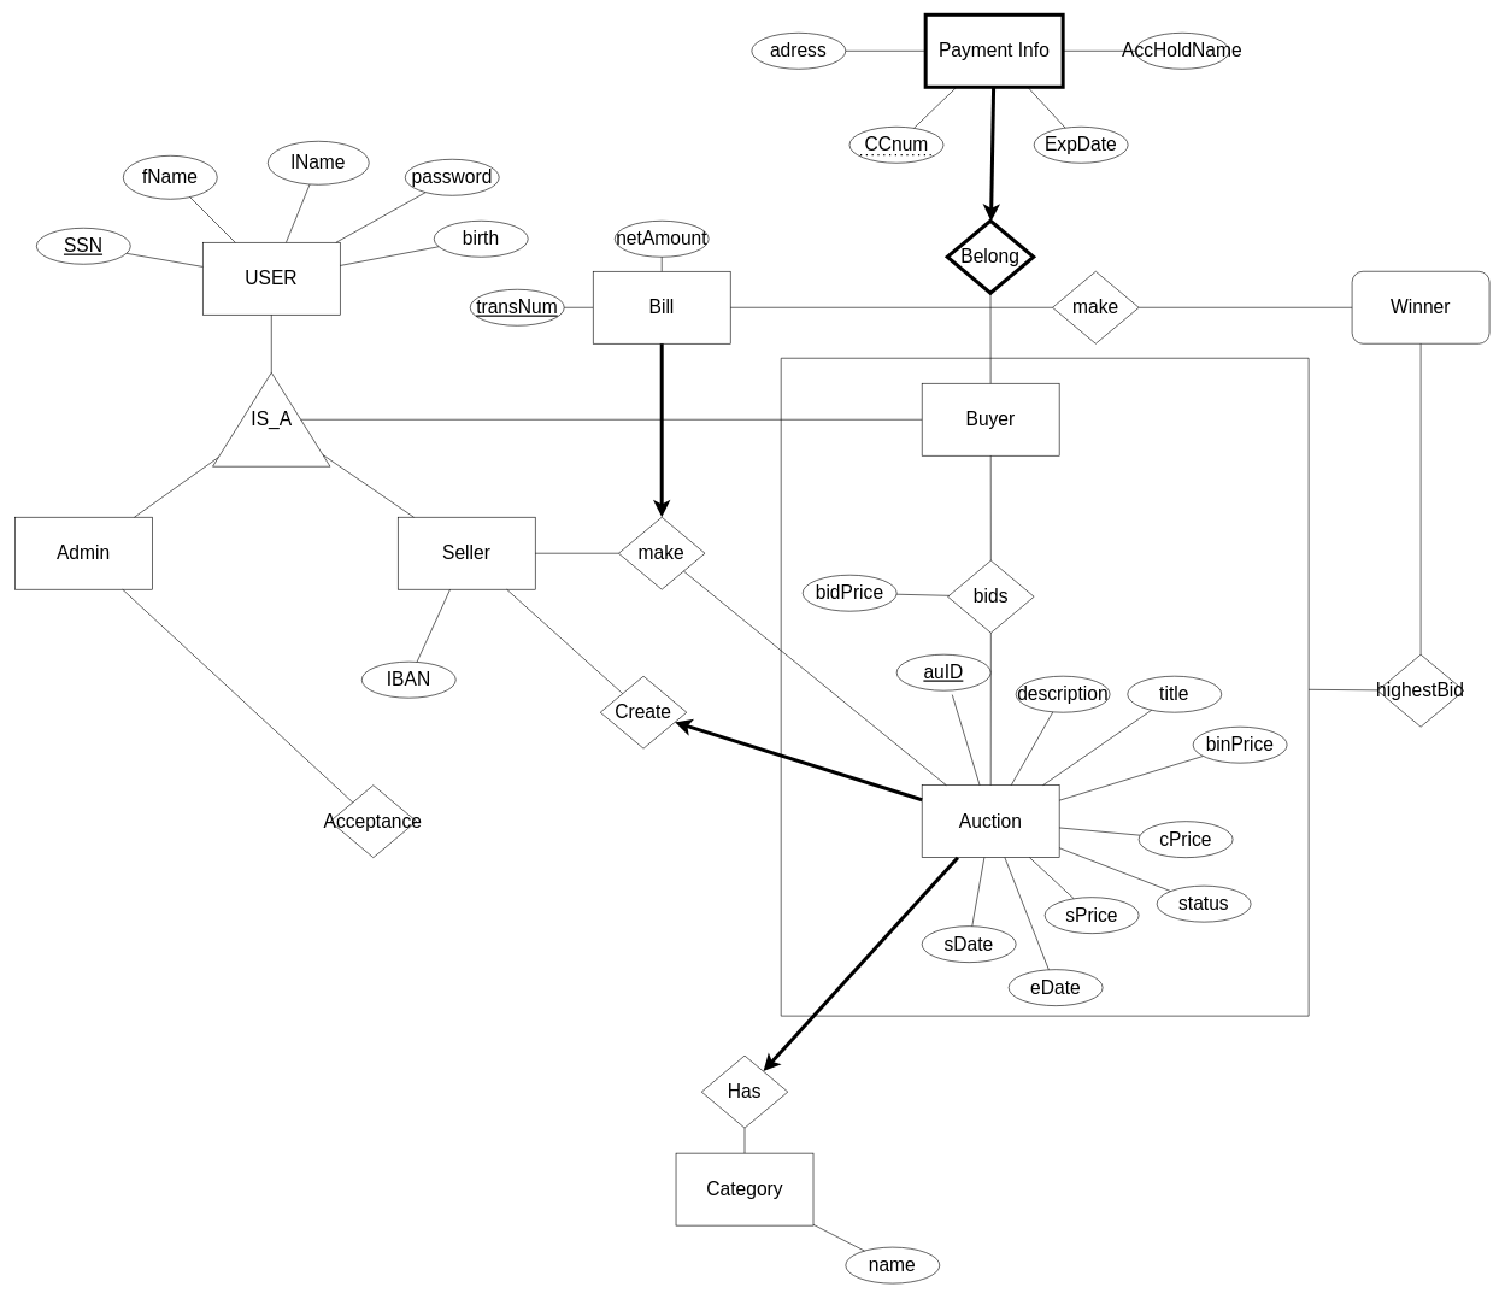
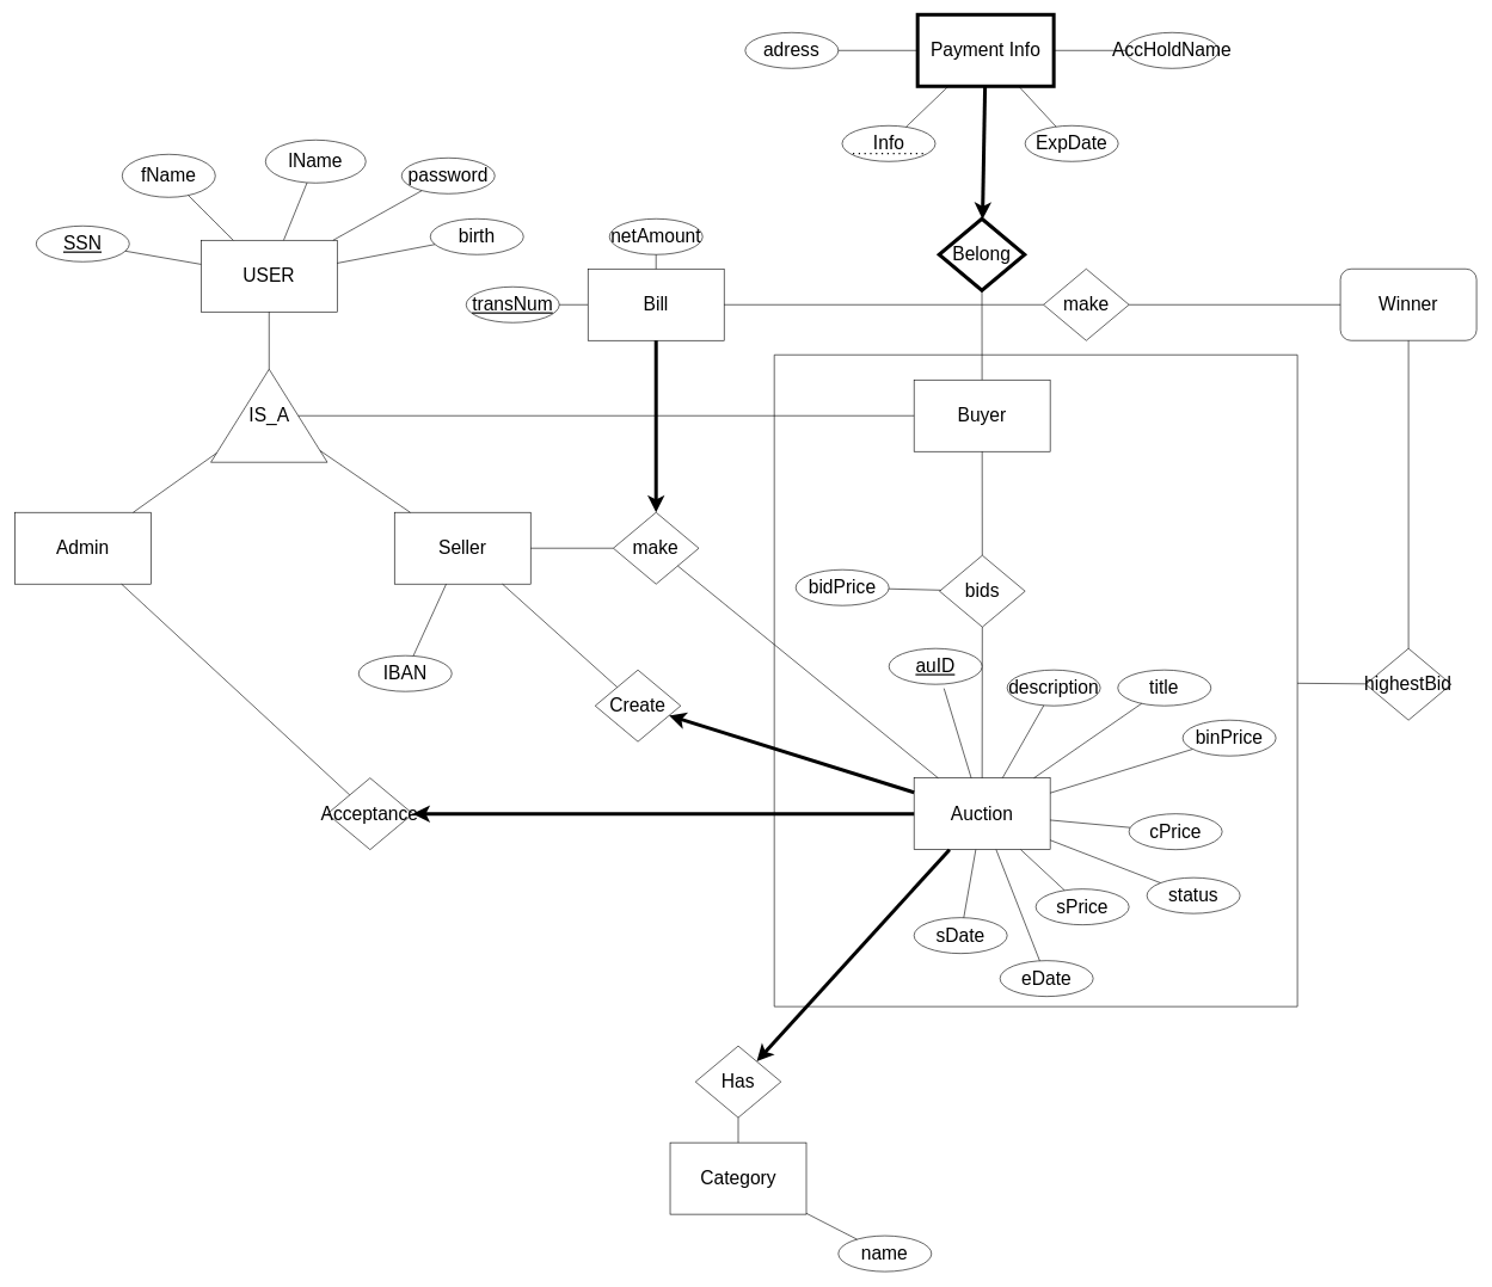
- <mxCell id="28" value="CCnum" style="ellipse;whiteSpace=wrap;html=1;align=center;fontFamily=Helvetica;fontSize=26;fontColor=none;strokeColor=default;fillColor=default;" parent="1" vertex="1"><mxGeometry x="1174.69" y="175" width="130" height="50" as="geometry" /></mxCell>
+ <mxCell id="28" value="Info" style="ellipse;whiteSpace=wrap;html=1;align=center;fontFamily=Helvetica;fontSize=26;fontColor=none;strokeColor=default;fillColor=default;" parent="1" vertex="1"><mxGeometry x="1174.69" y="175" width="130" height="50" as="geometry" /></mxCell>
+ <mxCell id="67" value="" style="endArrow=classic;html=1;rounded=0;fontFamily=Helvetica;fontSize=26;fontColor=none;endSize=8;startSize=12;strokeWidth=5;" parent="1" source="34" target="38" edge="1"><mxGeometry width="50" height="50" relative="1" as="geometry"><mxPoint x="1284.99" y="1115.997" as="sourcePoint" /><mxPoint x="540" y="1405" as="targetPoint" /></mxGeometry></mxCell>
